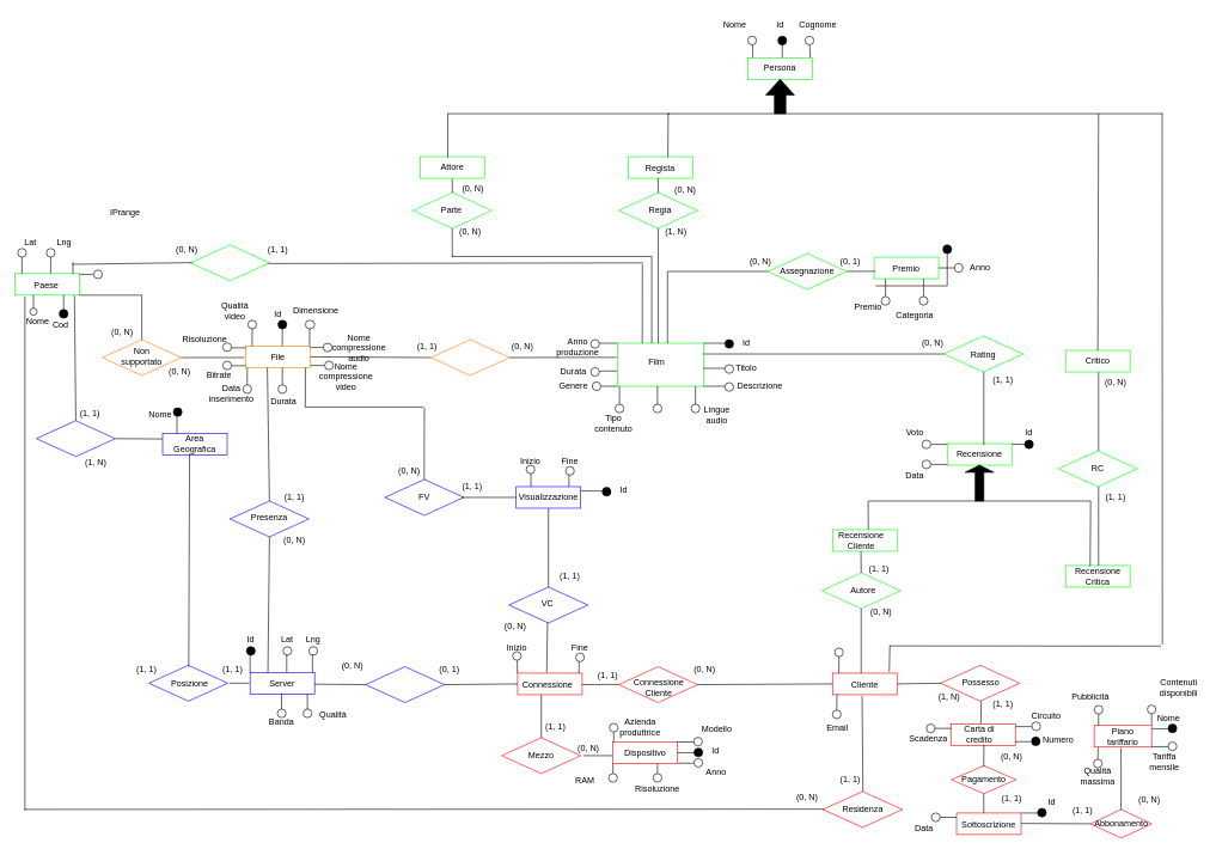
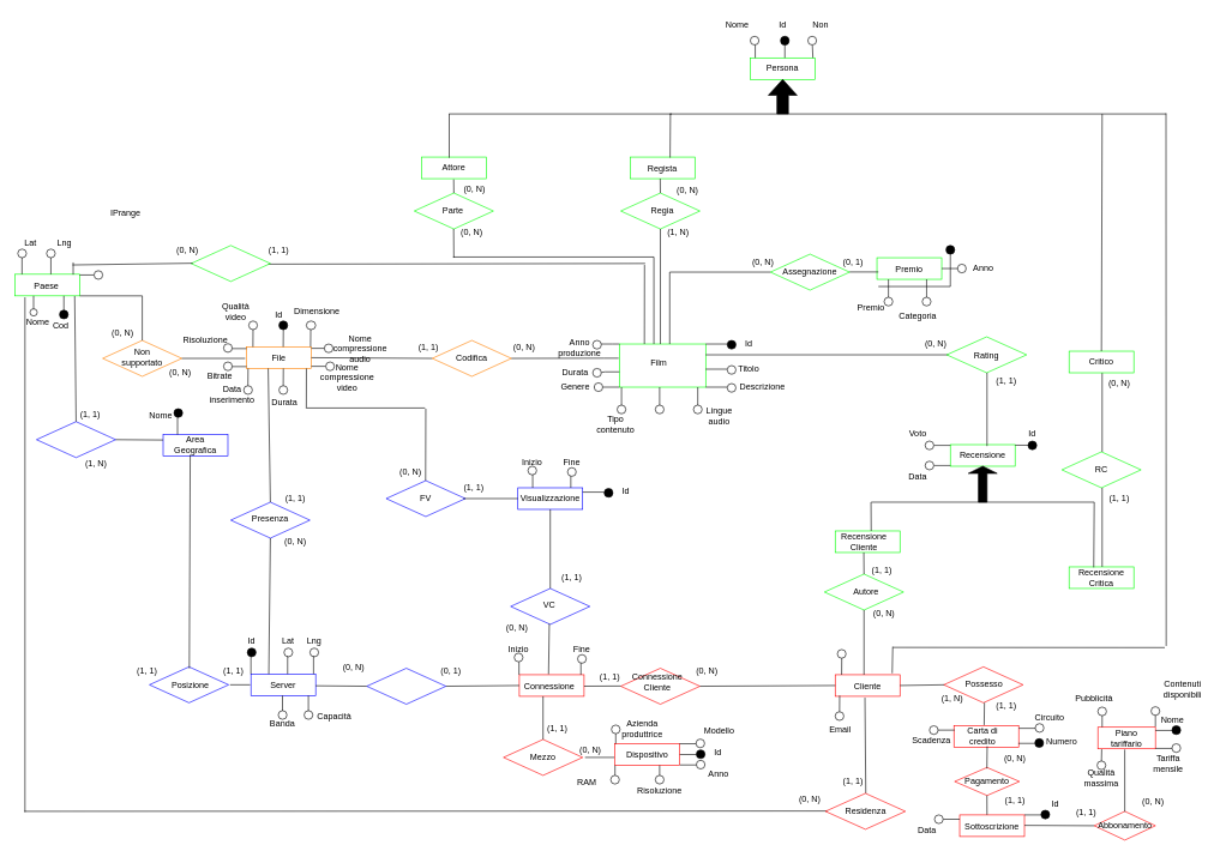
- <mxCell id="218" value="Cognome" style="text;html=1;strokeColor=none;fillColor=none;align=center;verticalAlign=middle;whiteSpace=wrap;rounded=0;" parent="1" vertex="1"><mxGeometry x="1110" y="20" width="60" height="30" as="geometry" /></mxCell>
+ <mxCell id="218" value="Non" style="text;html=1;strokeColor=none;fillColor=none;align=center;verticalAlign=middle;whiteSpace=wrap;rounded=0;" parent="1" vertex="1"><mxGeometry x="1110" y="20" width="60" height="30" as="geometry" /></mxCell>
+ <mxCell id="60" value="Codifica" style="text;html=1;strokeColor=none;fillColor=none;align=center;verticalAlign=middle;whiteSpace=wrap;rounded=0;" parent="1" vertex="1"><mxGeometry x="625" y="482" width="60" height="30" as="geometry" /></mxCell>
- <mxCell id="65" value="Connessione Cliente" style="text;html=1;strokeColor=none;fillColor=none;align=center;verticalAlign=middle;whiteSpace=wrap;rounded=0;" parent="1" vertex="1"><mxGeometry x="888" y="943" width="60" height="30" as="geometry" /></mxCell>
+ <mxCell id="65" value="Connessione Cliente" style="text;html=1;strokeColor=none;fillColor=none;align=center;verticalAlign=middle;whiteSpace=wrap;rounded=0;" parent="1" vertex="1"><mxGeometry x="883" y="933" width="60" height="30" as="geometry" /></mxCell>
- <mxCell id="323" value="Qualità" style="text;html=1;strokeColor=none;fillColor=none;align=center;verticalAlign=middle;whiteSpace=wrap;rounded=0;" parent="1" vertex="1"><mxGeometry x="434" y="981" width="60" height="30" as="geometry" /></mxCell>
+ <mxCell id="323" value="Capacità" style="text;html=1;strokeColor=none;fillColor=none;align=center;verticalAlign=middle;whiteSpace=wrap;rounded=0;" parent="1" vertex="1"><mxGeometry x="434" y="981" width="60" height="30" as="geometry" /></mxCell>
